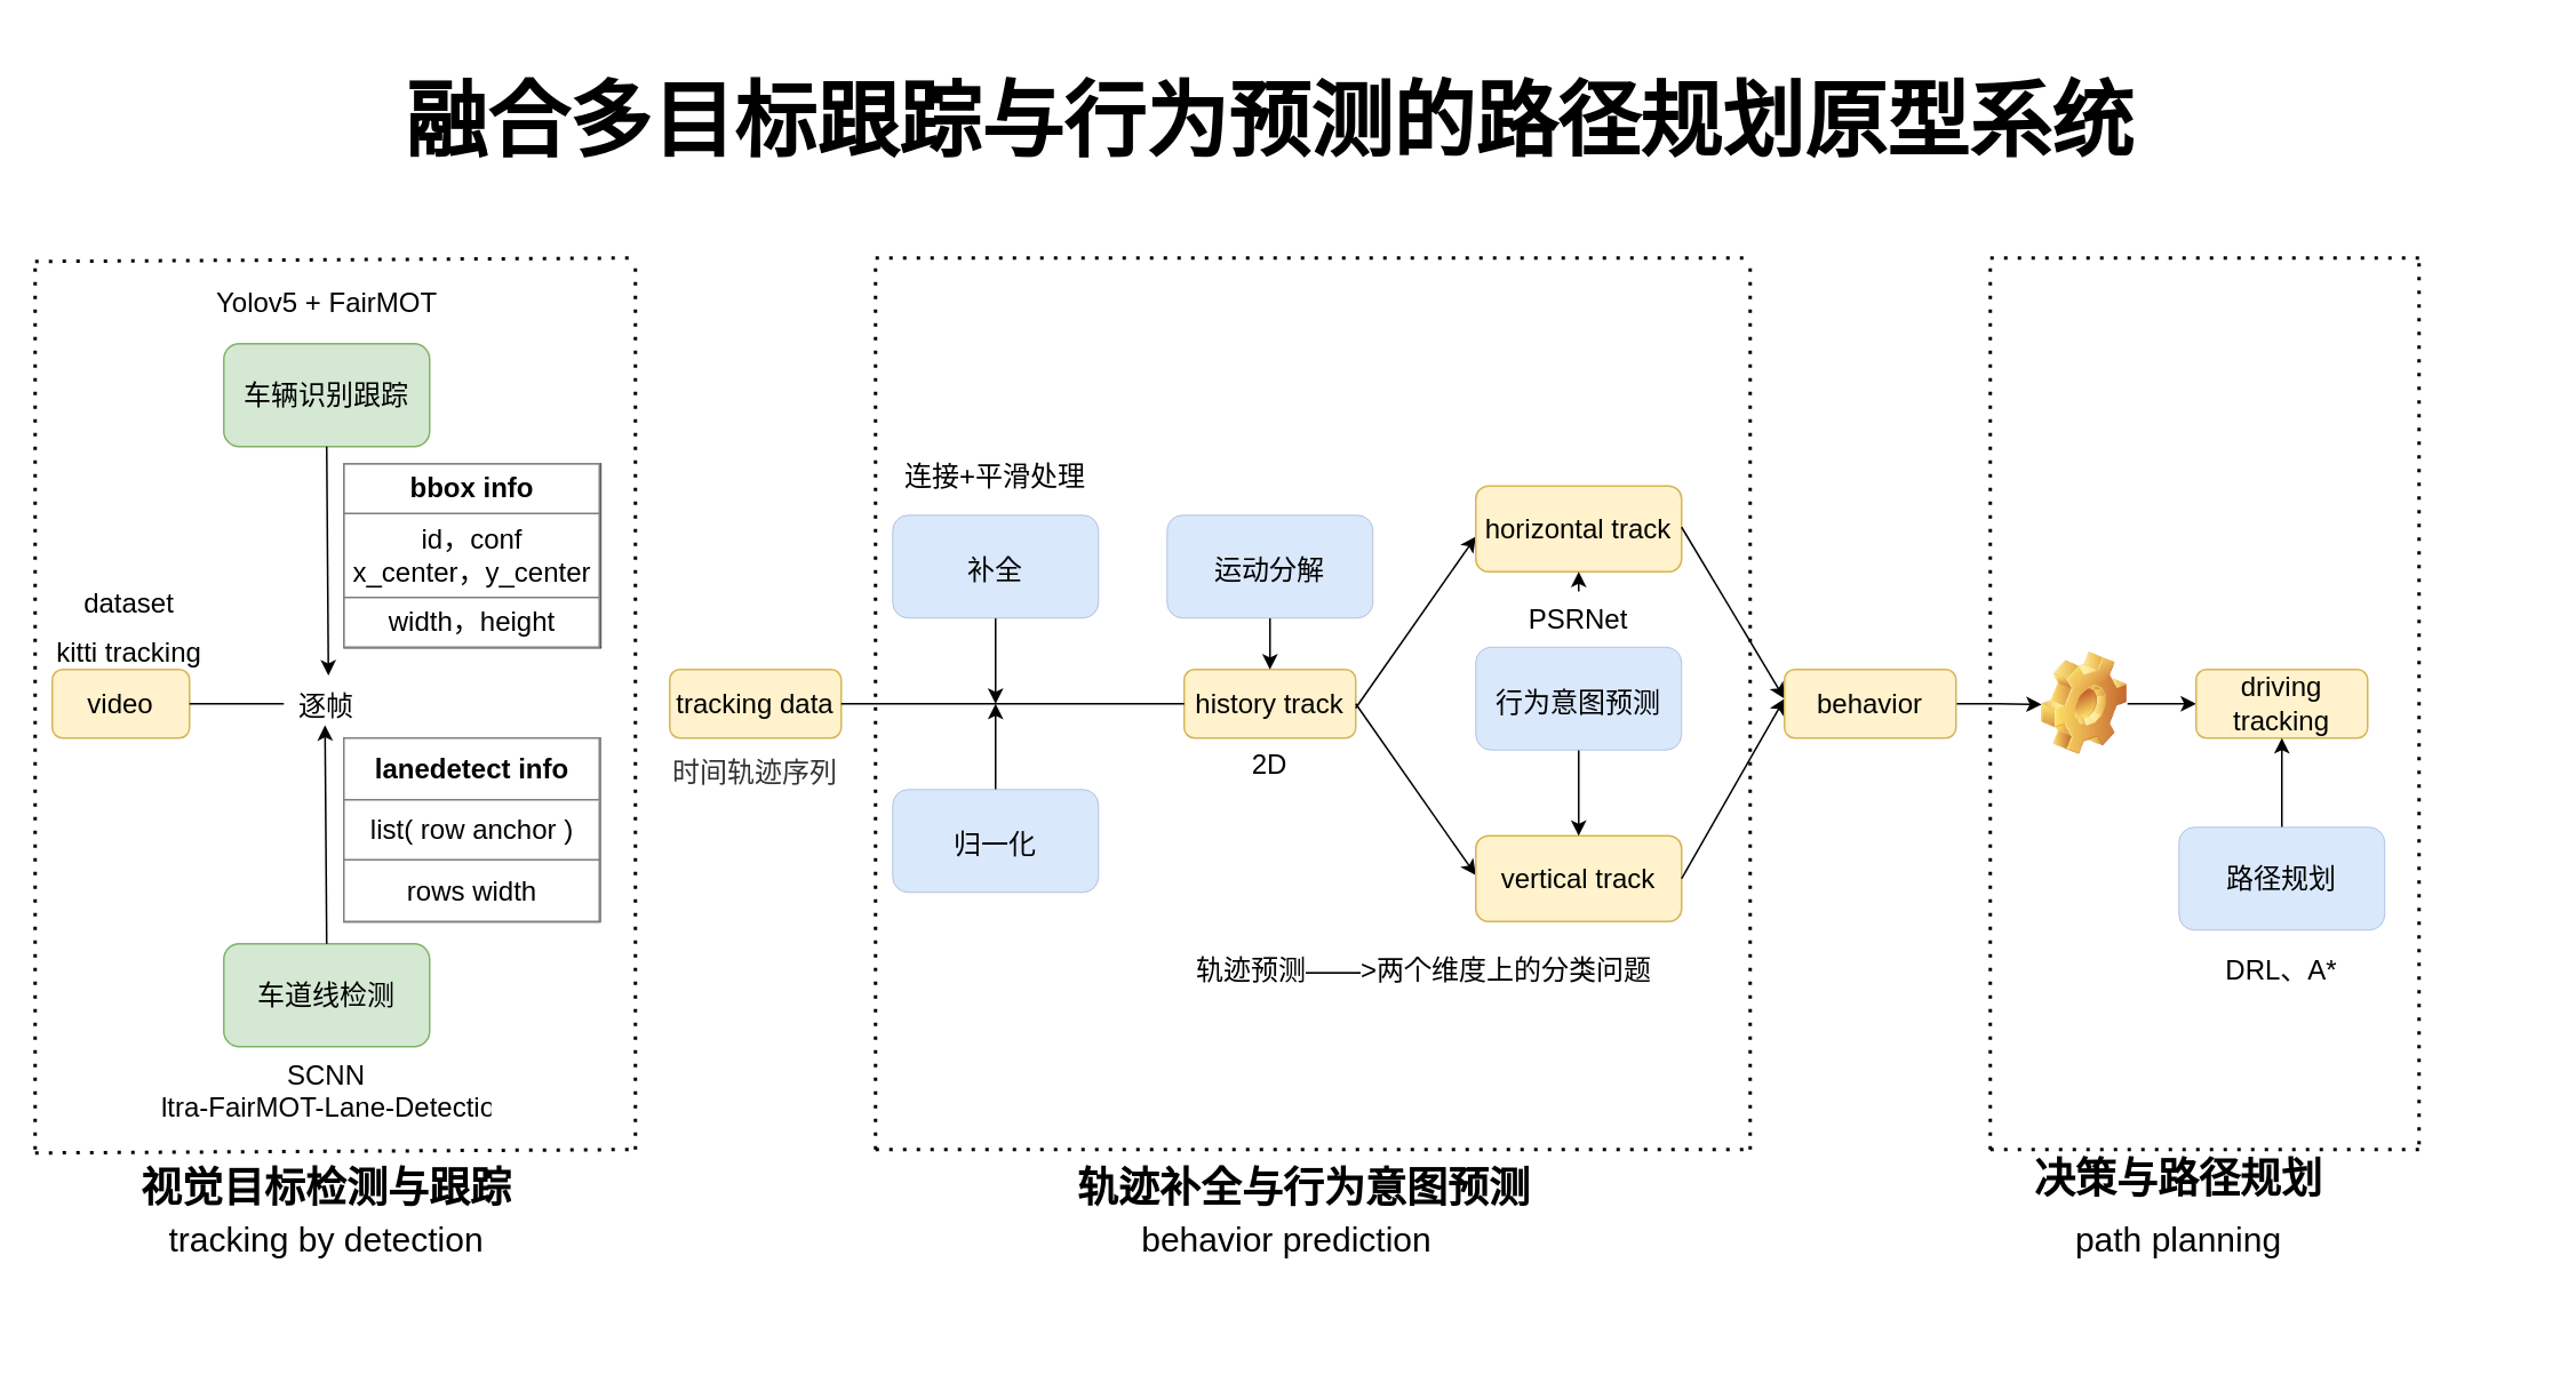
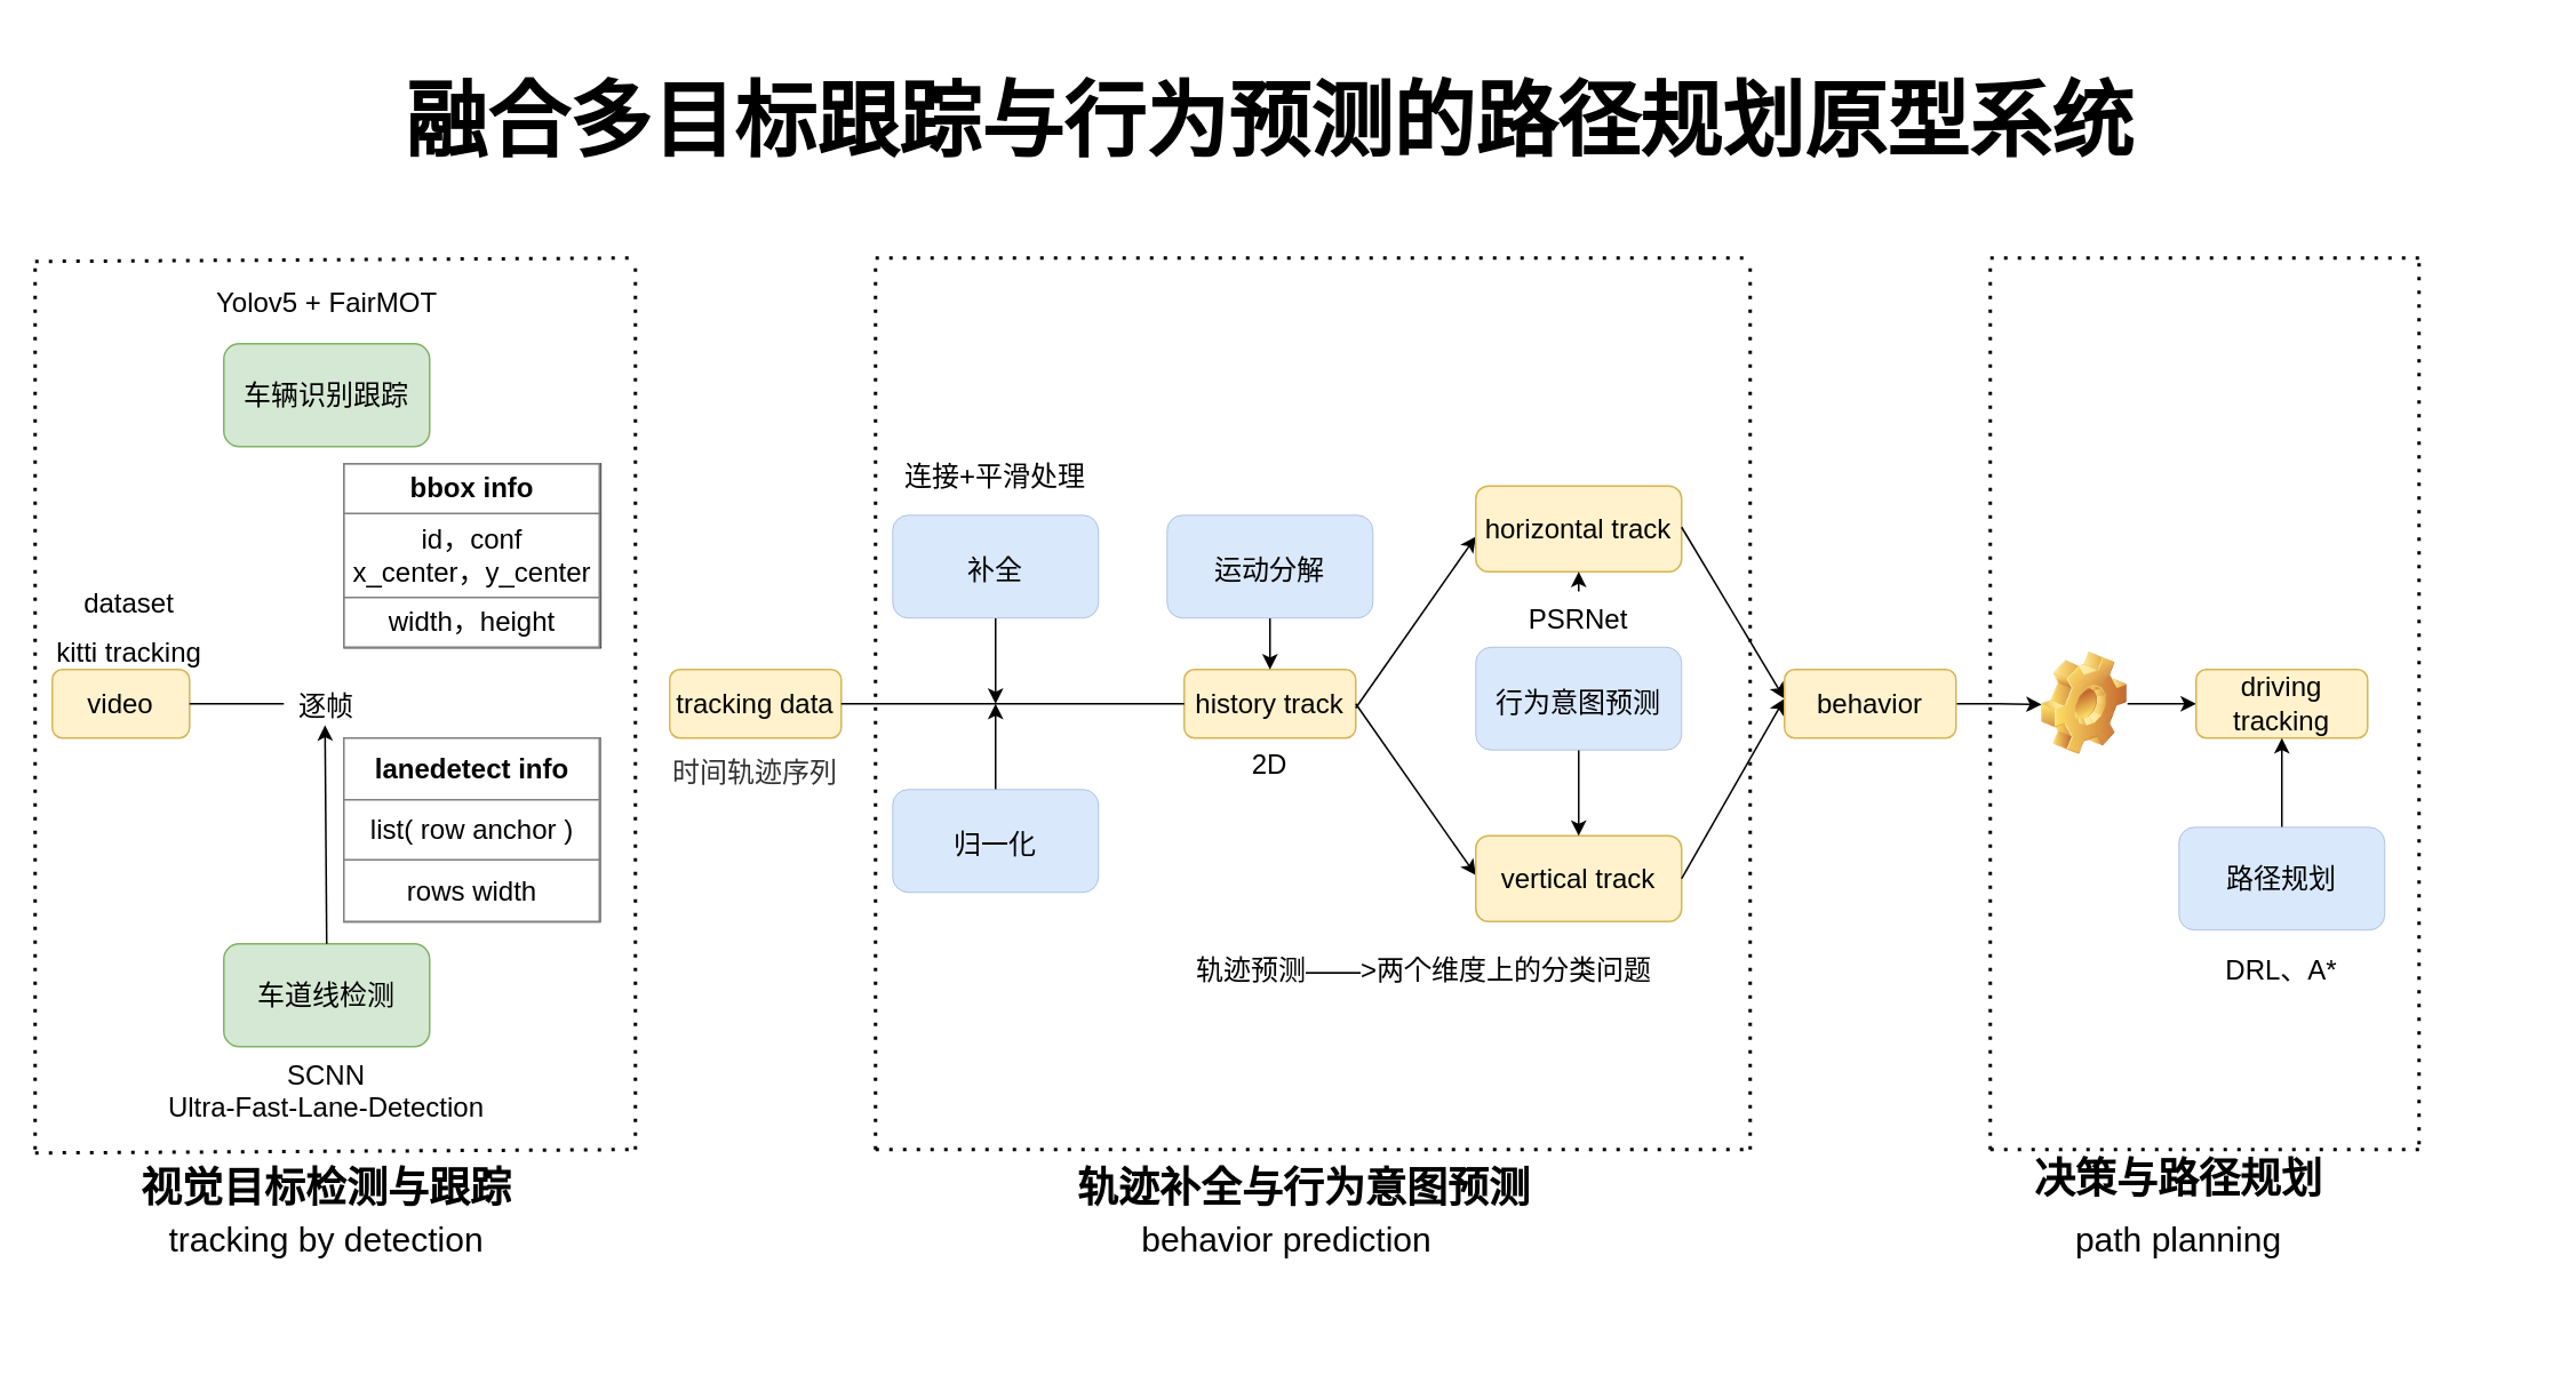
- <mxCell id="9" value="" style="endArrow=classic;html=1;rounded=0;fontSize=16;exitX=0.5;exitY=1;exitDx=0;exitDy=0;entryX=0.52;entryY=-0.16;entryDx=0;entryDy=0;entryPerimeter=0;" edge="1" parent="2" source="4" target="7"><mxGeometry width="50" height="50" relative="1" as="geometry"><mxPoint x="380" y="300" as="sourcePoint" /><mxPoint x="430" y="250" as="targetPoint" /></mxGeometry></mxCell>
- <mxCell id="12" value="SCNN&#10;Ultra-FairMOT-Lane-Detection" style="text;strokeColor=none;fillColor=none;align=center;verticalAlign=middle;spacingLeft=4;spacingRight=4;overflow=hidden;points=[[0,0.5],[1,0.5]];portConstraint=eastwest;rotatable=0;fontSize=16;" vertex="1" parent="2"><mxGeometry x="70" y="460" width="200" height="50" as="geometry" /></mxCell>
+ <mxCell id="12" value="SCNN&#10;Ultra-Fast-Lane-Detection" style="text;strokeColor=none;fillColor=none;align=center;verticalAlign=middle;spacingLeft=4;spacingRight=4;overflow=hidden;points=[[0,0.5],[1,0.5]];portConstraint=eastwest;rotatable=0;fontSize=16;" vertex="1" parent="2"><mxGeometry x="70" y="460" width="200" height="50" as="geometry" /></mxCell>
